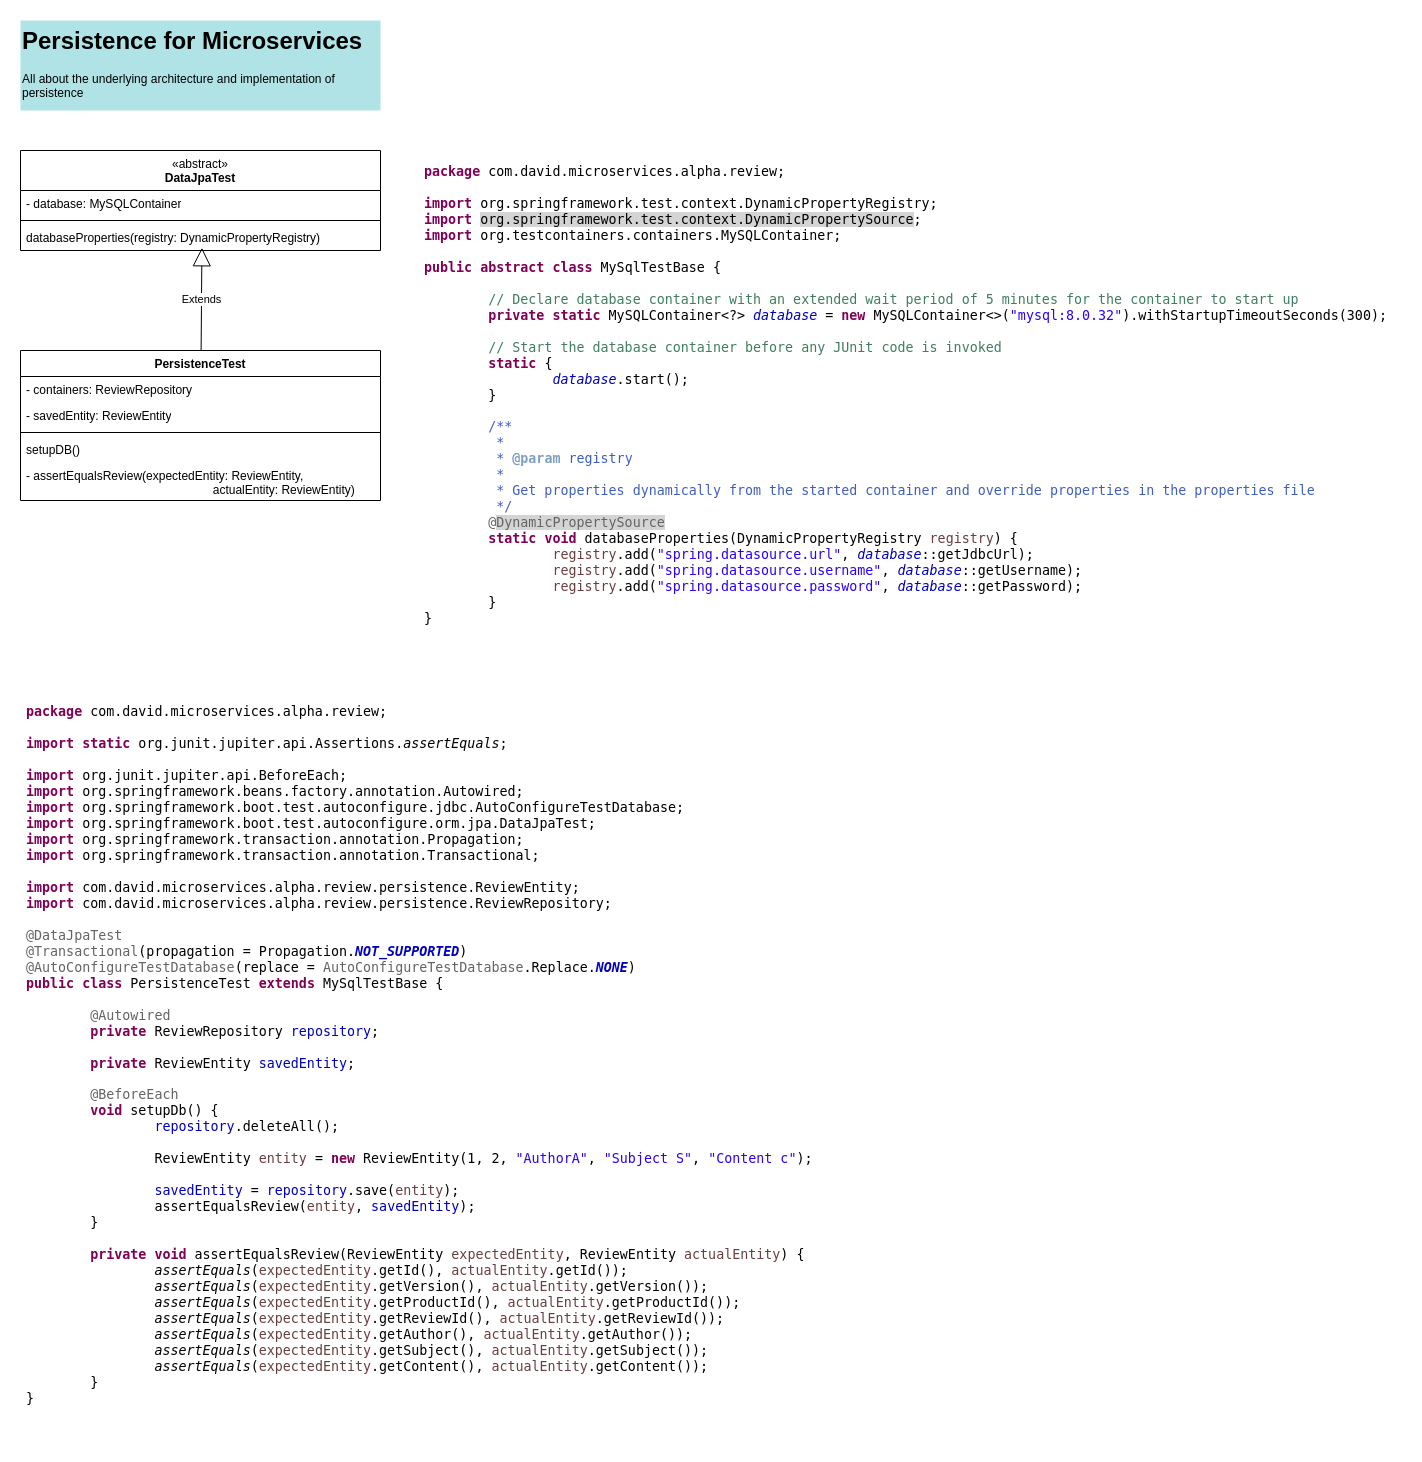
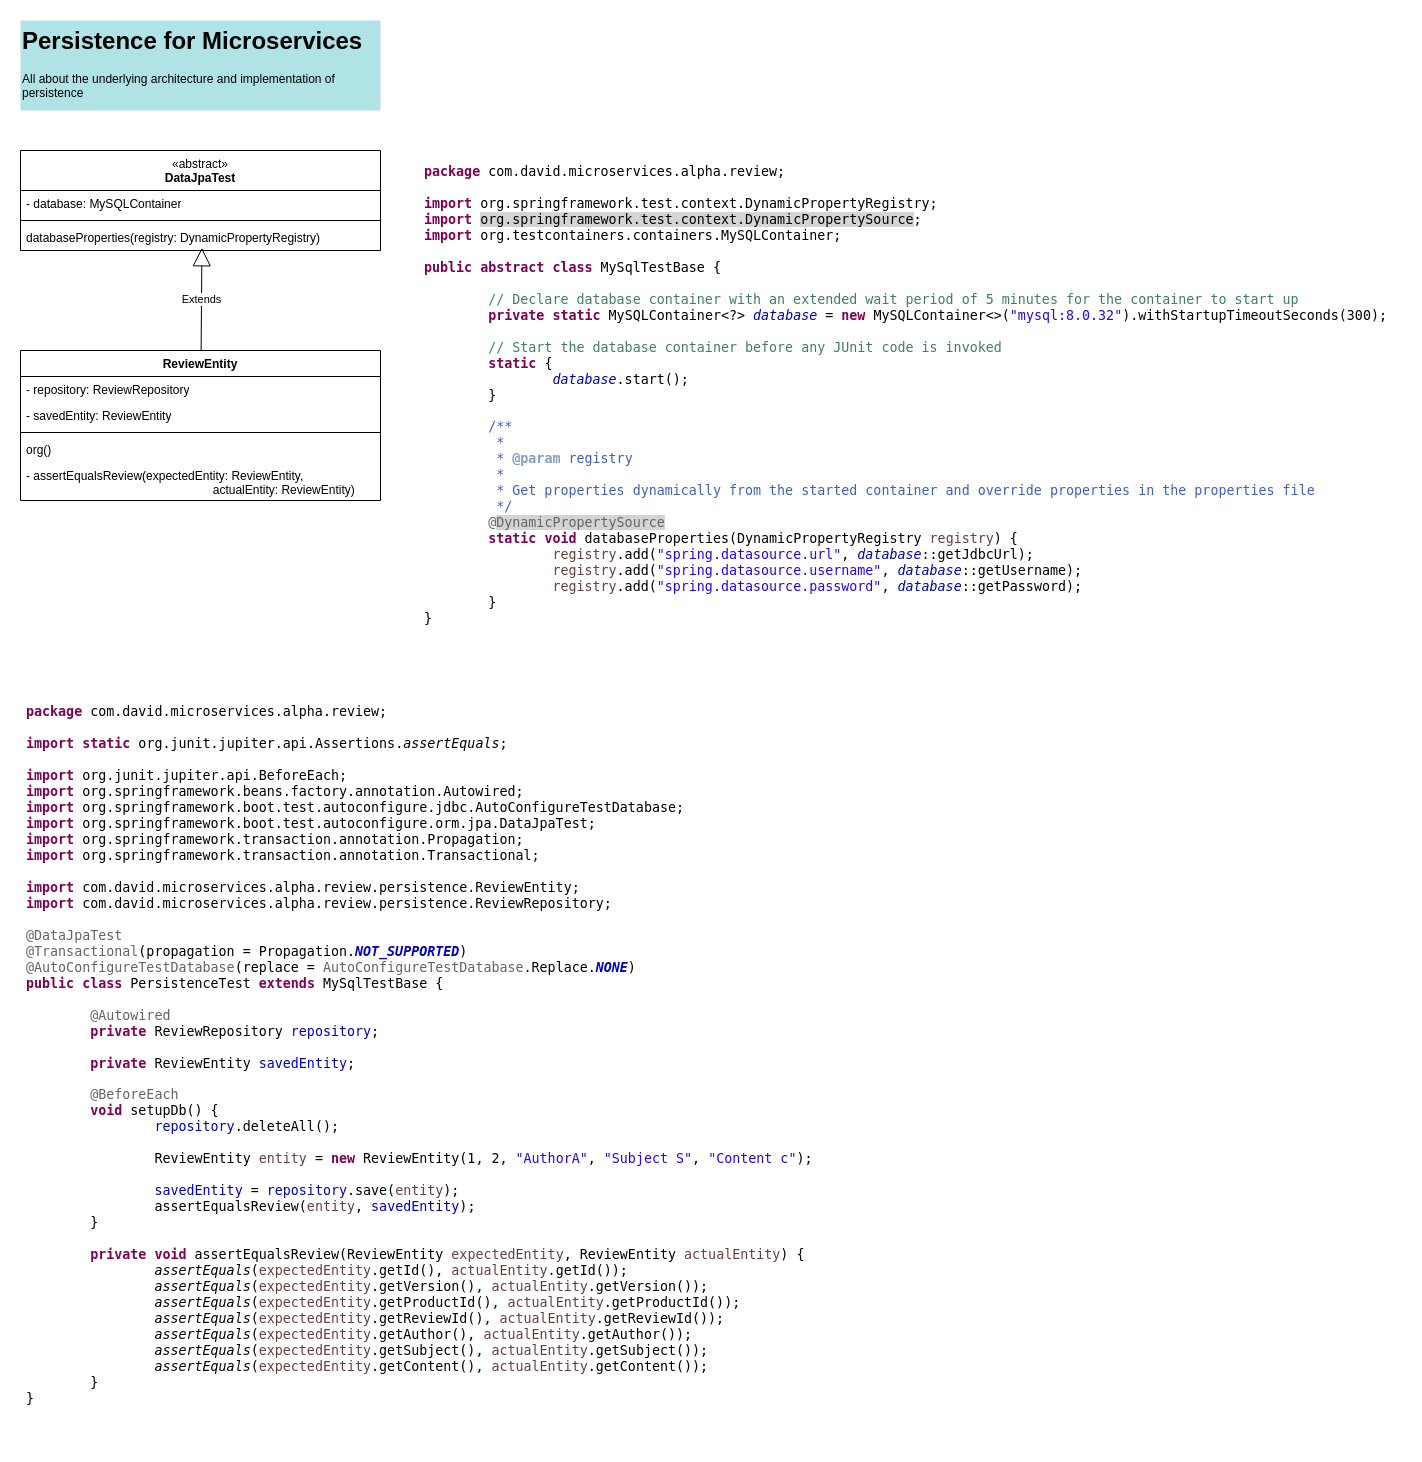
- <mxCell id="8" value="PersistenceTest" style="swimlane;fontStyle=1;align=center;verticalAlign=top;childLayout=stackLayout;horizontal=1;startSize=26;horizontalStack=0;resizeParent=1;resizeParentMax=0;resizeLast=0;collapsible=1;marginBottom=0;whiteSpace=wrap;html=1;" vertex="1" parent="1"><mxGeometry x="20" y="350" width="360" height="150" as="geometry" /></mxCell>
+ <mxCell id="8" value="ReviewEntity" style="swimlane;fontStyle=1;align=center;verticalAlign=top;childLayout=stackLayout;horizontal=1;startSize=26;horizontalStack=0;resizeParent=1;resizeParentMax=0;resizeLast=0;collapsible=1;marginBottom=0;whiteSpace=wrap;html=1;" vertex="1" parent="1"><mxGeometry x="20" y="350" width="360" height="150" as="geometry" /></mxCell>
- <mxCell id="9" value="- containers: ReviewRepository" style="text;strokeColor=none;fillColor=none;align=left;verticalAlign=top;spacingLeft=4;spacingRight=4;overflow=hidden;rotatable=0;points=[[0,0.5],[1,0.5]];portConstraint=eastwest;whiteSpace=wrap;html=1;" vertex="1" parent="8"><mxGeometry y="26" width="360" height="26" as="geometry" /></mxCell>
+ <mxCell id="9" value="- repository: ReviewRepository" style="text;strokeColor=none;fillColor=none;align=left;verticalAlign=top;spacingLeft=4;spacingRight=4;overflow=hidden;rotatable=0;points=[[0,0.5],[1,0.5]];portConstraint=eastwest;whiteSpace=wrap;html=1;" vertex="1" parent="8"><mxGeometry y="26" width="360" height="26" as="geometry" /></mxCell>
- <mxCell id="12" value="setupDB()" style="text;strokeColor=none;fillColor=none;align=left;verticalAlign=top;spacingLeft=4;spacingRight=4;overflow=hidden;rotatable=0;points=[[0,0.5],[1,0.5]];portConstraint=eastwest;whiteSpace=wrap;html=1;" vertex="1" parent="8"><mxGeometry y="86" width="360" height="26" as="geometry" /></mxCell>
+ <mxCell id="12" value="org()" style="text;strokeColor=none;fillColor=none;align=left;verticalAlign=top;spacingLeft=4;spacingRight=4;overflow=hidden;rotatable=0;points=[[0,0.5],[1,0.5]];portConstraint=eastwest;whiteSpace=wrap;html=1;" vertex="1" parent="8"><mxGeometry y="86" width="360" height="26" as="geometry" /></mxCell>
